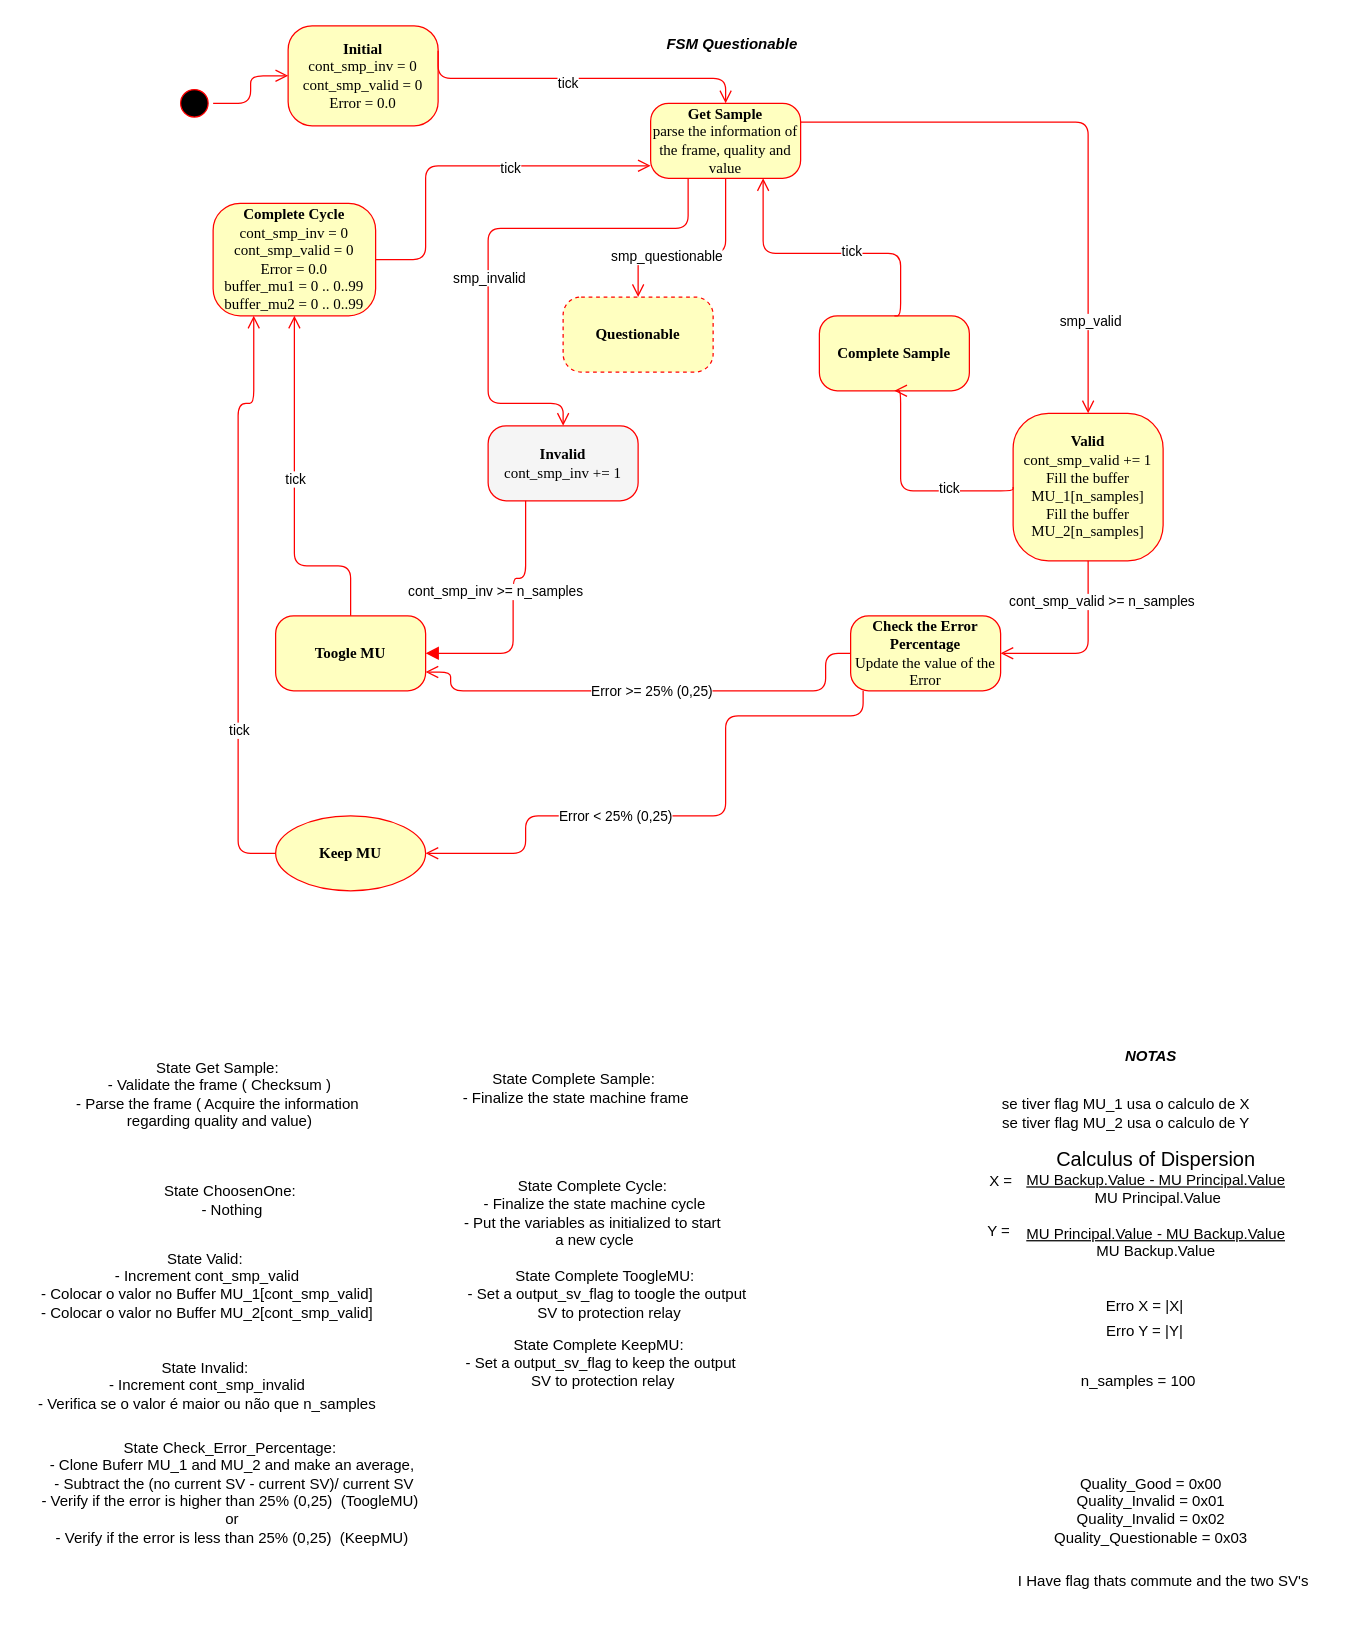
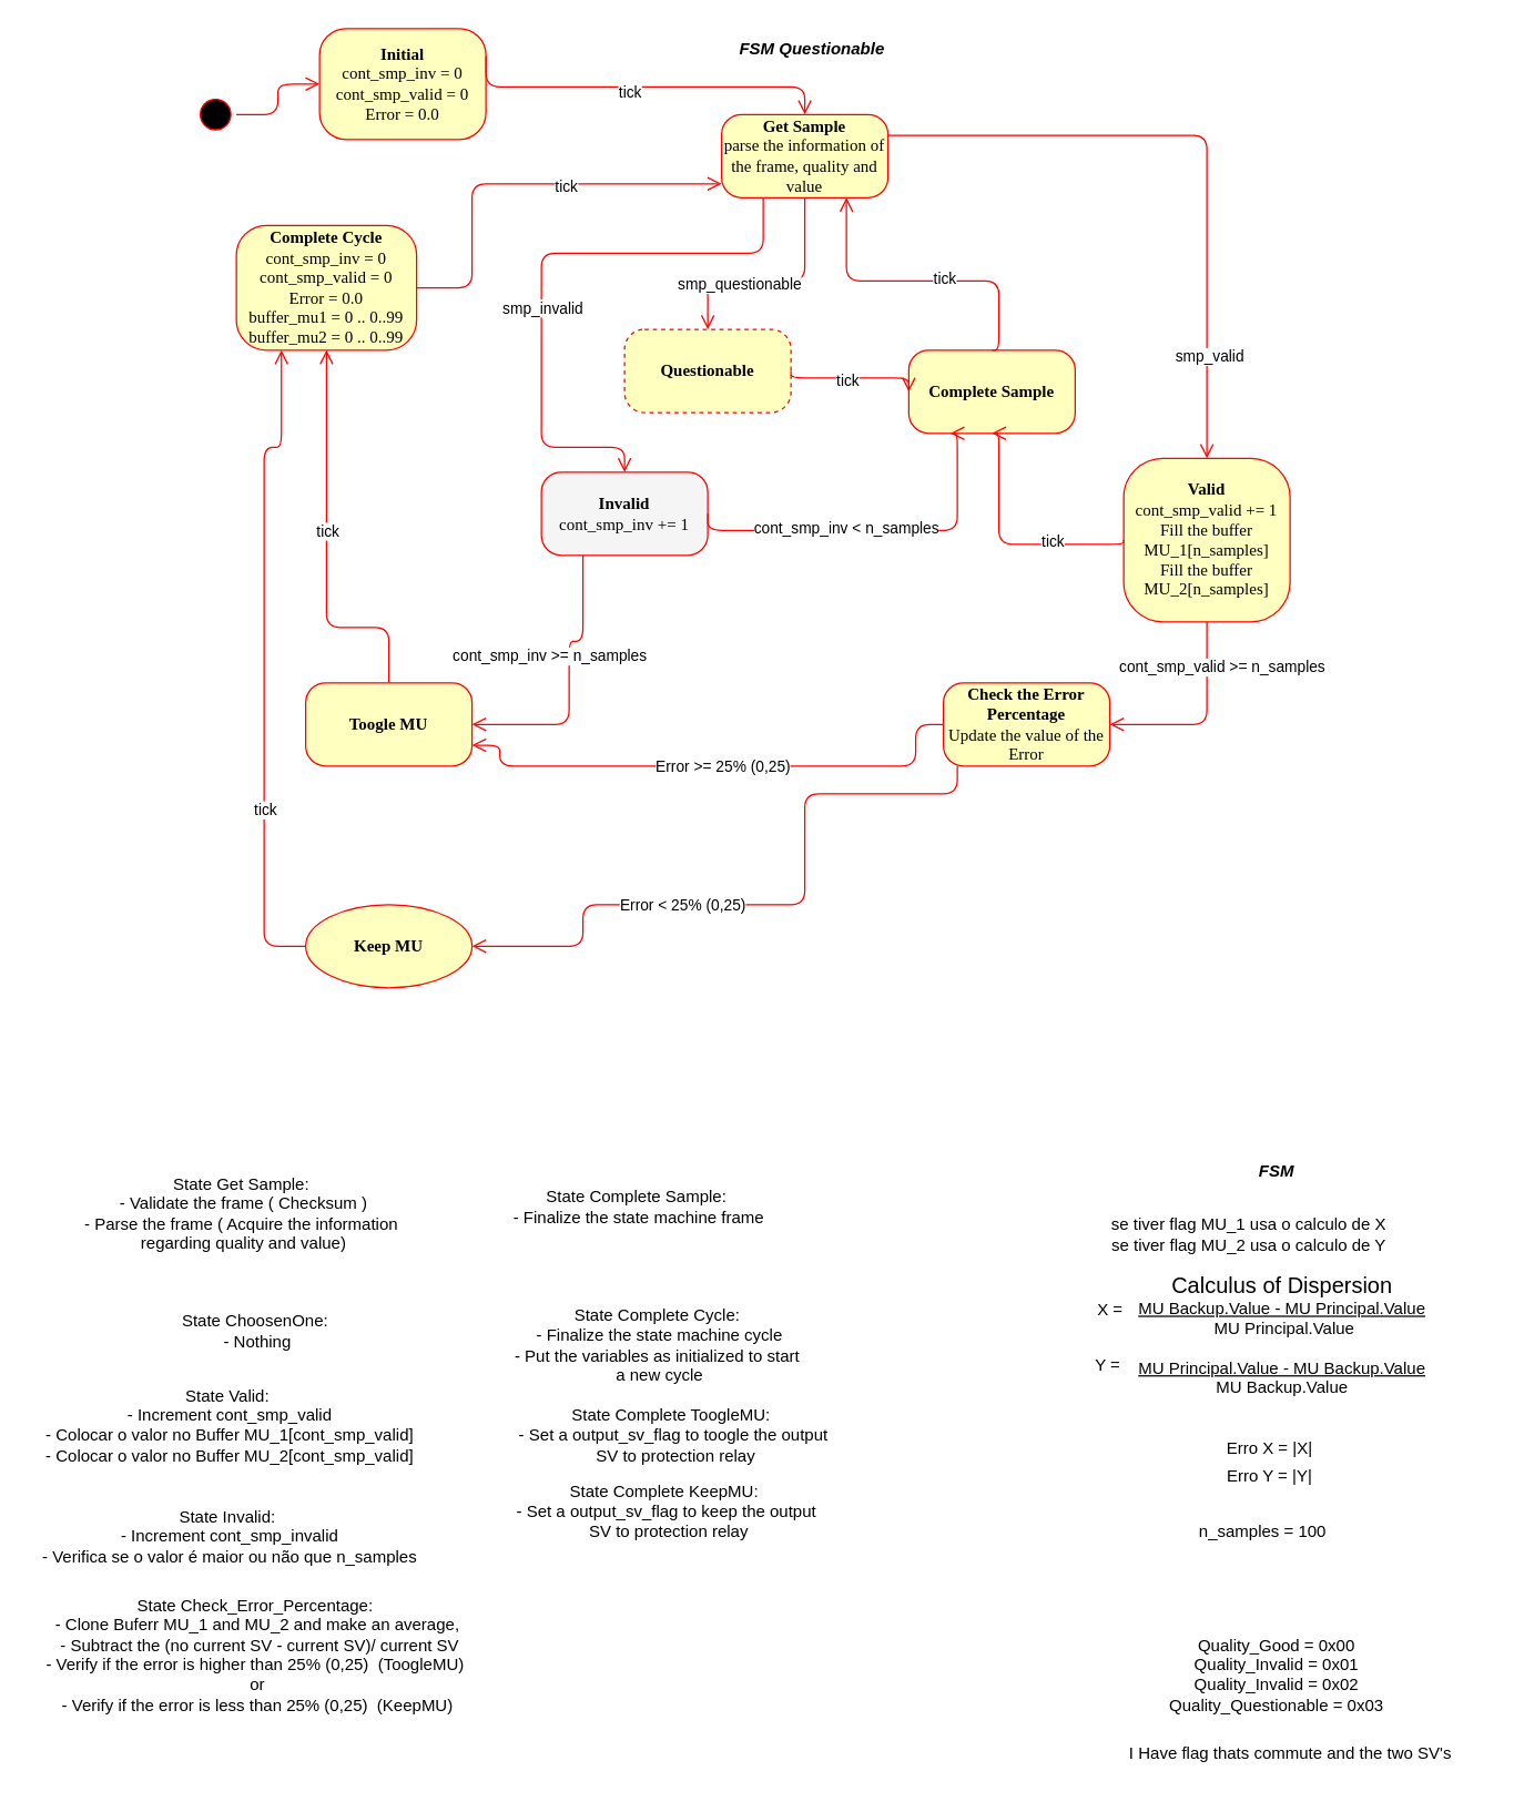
+ <mxCell id="36" style="edgeStyle=orthogonalEdgeStyle;html=1;exitX=1;exitY=0.5;entryX=0;entryY=0.5;labelBackgroundColor=none;endArrow=open;endSize=8;strokeColor=#ff0000;fontFamily=Verdana;fontSize=12;align=left;entryDx=0;entryDy=0;exitDx=0;exitDy=0;" parent="1" source="10" target="14" edge="1"><mxGeometry relative="1" as="geometry"><mxPoint x="630" y="262" as="sourcePoint" /><mxPoint x="630" y="322" as="targetPoint" /><Array as="points"><mxPoint x="570" y="272" /></Array></mxGeometry></mxCell>
+ <mxCell id="37" value="tick" style="edgeLabel;html=1;align=center;verticalAlign=middle;resizable=0;points=[];" parent="36" vertex="1" connectable="0"><mxGeometry x="-0.095" y="-1" relative="1" as="geometry"><mxPoint as="offset" /></mxGeometry></mxCell>
+ <mxCell id="50" style="edgeStyle=orthogonalEdgeStyle;html=1;exitX=1;exitY=0.5;entryX=0.25;entryY=1;labelBackgroundColor=none;endArrow=open;endSize=8;strokeColor=#ff0000;fontFamily=Verdana;fontSize=12;align=left;entryDx=0;entryDy=0;exitDx=0;exitDy=0;" parent="1" source="5" target="14" edge="1"><mxGeometry relative="1" as="geometry"><mxPoint x="620" y="392" as="sourcePoint" /><mxPoint x="620" y="452" as="targetPoint" /><Array as="points"><mxPoint x="690" y="382" /></Array></mxGeometry></mxCell>
+ <mxCell id="51" value="cont_smp_inv &amp;lt; n_samples" style="edgeLabel;html=1;align=center;verticalAlign=middle;resizable=0;points=[];" parent="50" vertex="1" connectable="0"><mxGeometry x="-0.351" y="2" relative="1" as="geometry"><mxPoint x="24" as="offset" /></mxGeometry></mxCell>
- <mxCell id="44" style="edgeStyle=orthogonalEdgeStyle;html=1;exitX=0.25;exitY=1;entryX=1;entryY=0.5;labelBackgroundColor=none;endArrow=block;endSize=8;strokeColor=#ff0000;fontFamily=Verdana;fontSize=12;align=left;entryDx=0;entryDy=0;exitDx=0;exitDy=0;" parent="1" source="5" target="11" edge="1"><mxGeometry relative="1" as="geometry"><mxPoint x="489" y="432" as="sourcePoint" /><mxPoint x="440" y="502" as="targetPoint" /><Array as="points"><mxPoint x="420" y="462" /><mxPoint x="410" y="462" /><mxPoint x="410" y="522" /></Array></mxGeometry></mxCell>
+ <mxCell id="44" style="edgeStyle=orthogonalEdgeStyle;html=1;exitX=0.25;exitY=1;entryX=1;entryY=0.5;labelBackgroundColor=none;endArrow=open;endSize=8;strokeColor=#ff0000;fontFamily=Verdana;fontSize=12;align=left;entryDx=0;entryDy=0;exitDx=0;exitDy=0;" parent="1" source="5" target="11" edge="1"><mxGeometry relative="1" as="geometry"><mxPoint x="489" y="432" as="sourcePoint" /><mxPoint x="440" y="502" as="targetPoint" /><Array as="points"><mxPoint x="420" y="462" /><mxPoint x="410" y="462" /><mxPoint x="410" y="522" /></Array></mxGeometry></mxCell>
- <mxCell id="57" value="&lt;b&gt;&lt;i&gt;NOTAS&lt;/i&gt;&lt;/b&gt;" style="text;html=1;align=center;verticalAlign=middle;resizable=0;points=[];autosize=1;strokeColor=none;fillColor=none;" parent="1" vertex="1"><mxGeometry x="890" y="830" width="60" height="30" as="geometry" /></mxCell>
+ <mxCell id="57" value="&lt;b&gt;&lt;i&gt;FSM&lt;/i&gt;&lt;/b&gt;" style="text;html=1;align=center;verticalAlign=middle;resizable=0;points=[];autosize=1;strokeColor=none;fillColor=none;" parent="1" vertex="1"><mxGeometry x="890" y="830" width="60" height="30" as="geometry" /></mxCell>
